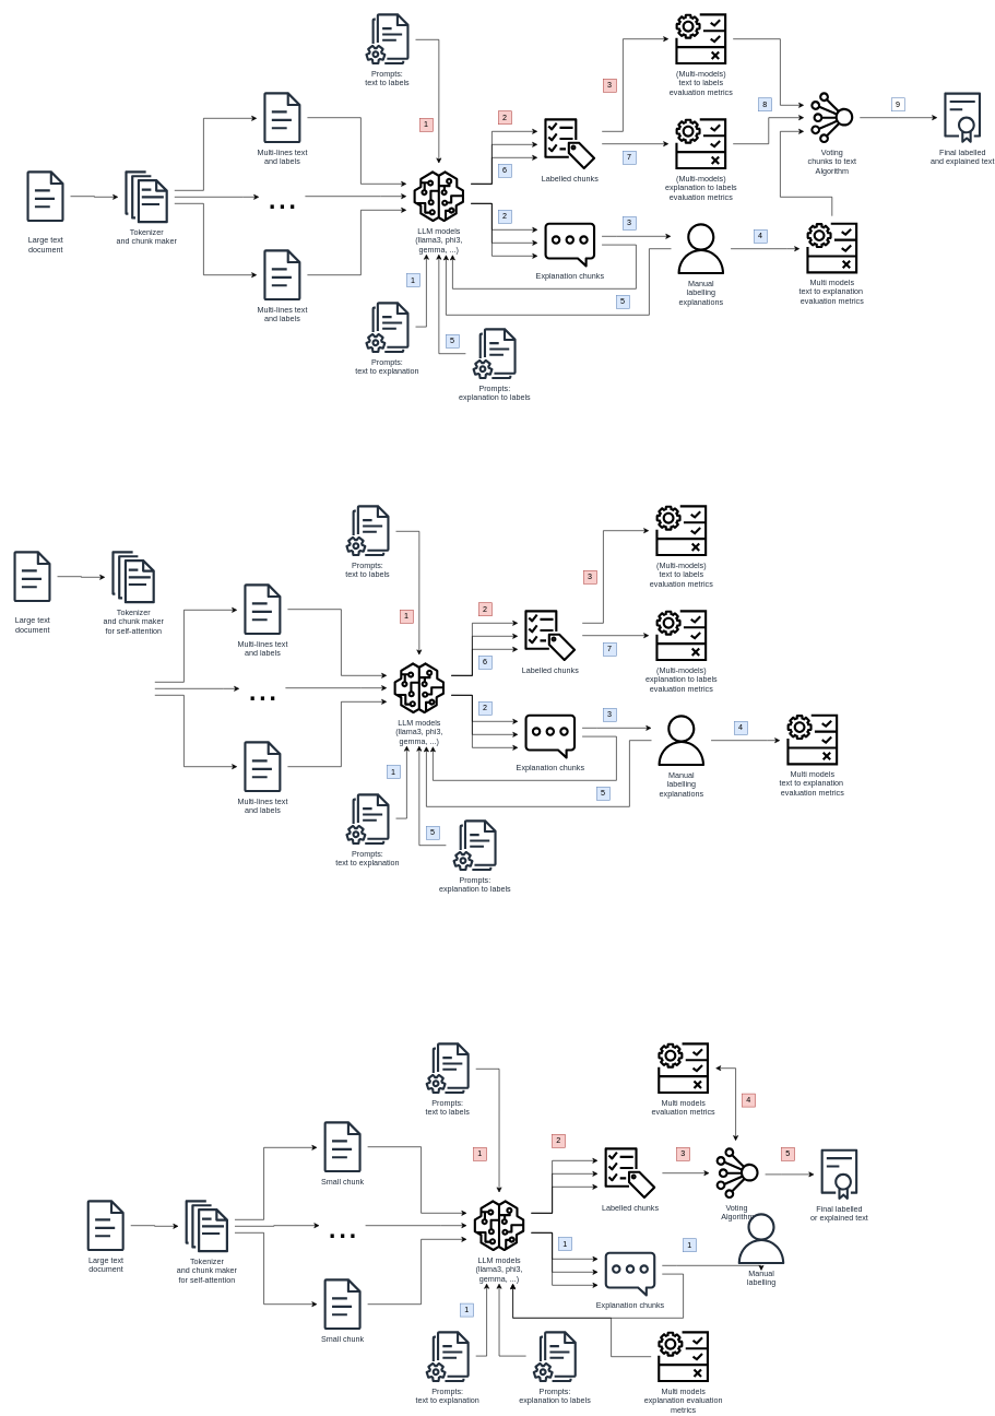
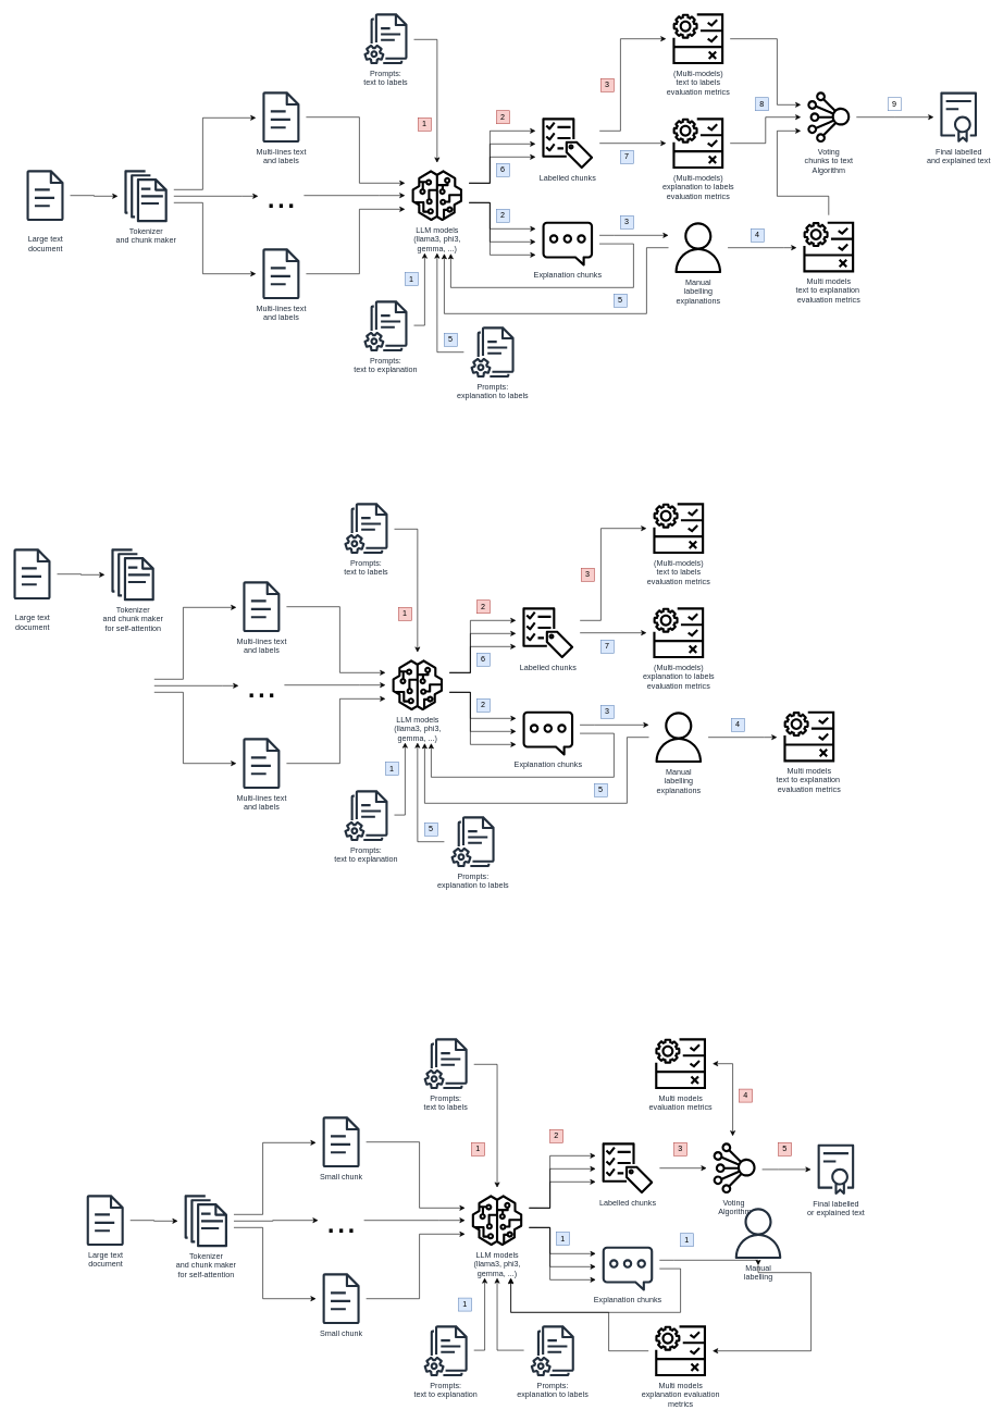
+ <mxCell id="5" style="edgeStyle=orthogonalEdgeStyle;rounded=0;orthogonalLoop=1;jettySize=auto;html=1;sourcePerimeterSpacing=10;targetPerimeterSpacing=10;" parent="1" source="6" target="47" edge="1"><mxGeometry relative="1" as="geometry"><Array as="points"><mxPoint x="1242" y="1949" /><mxPoint x="1242" y="2069" /></Array></mxGeometry></mxCell>
